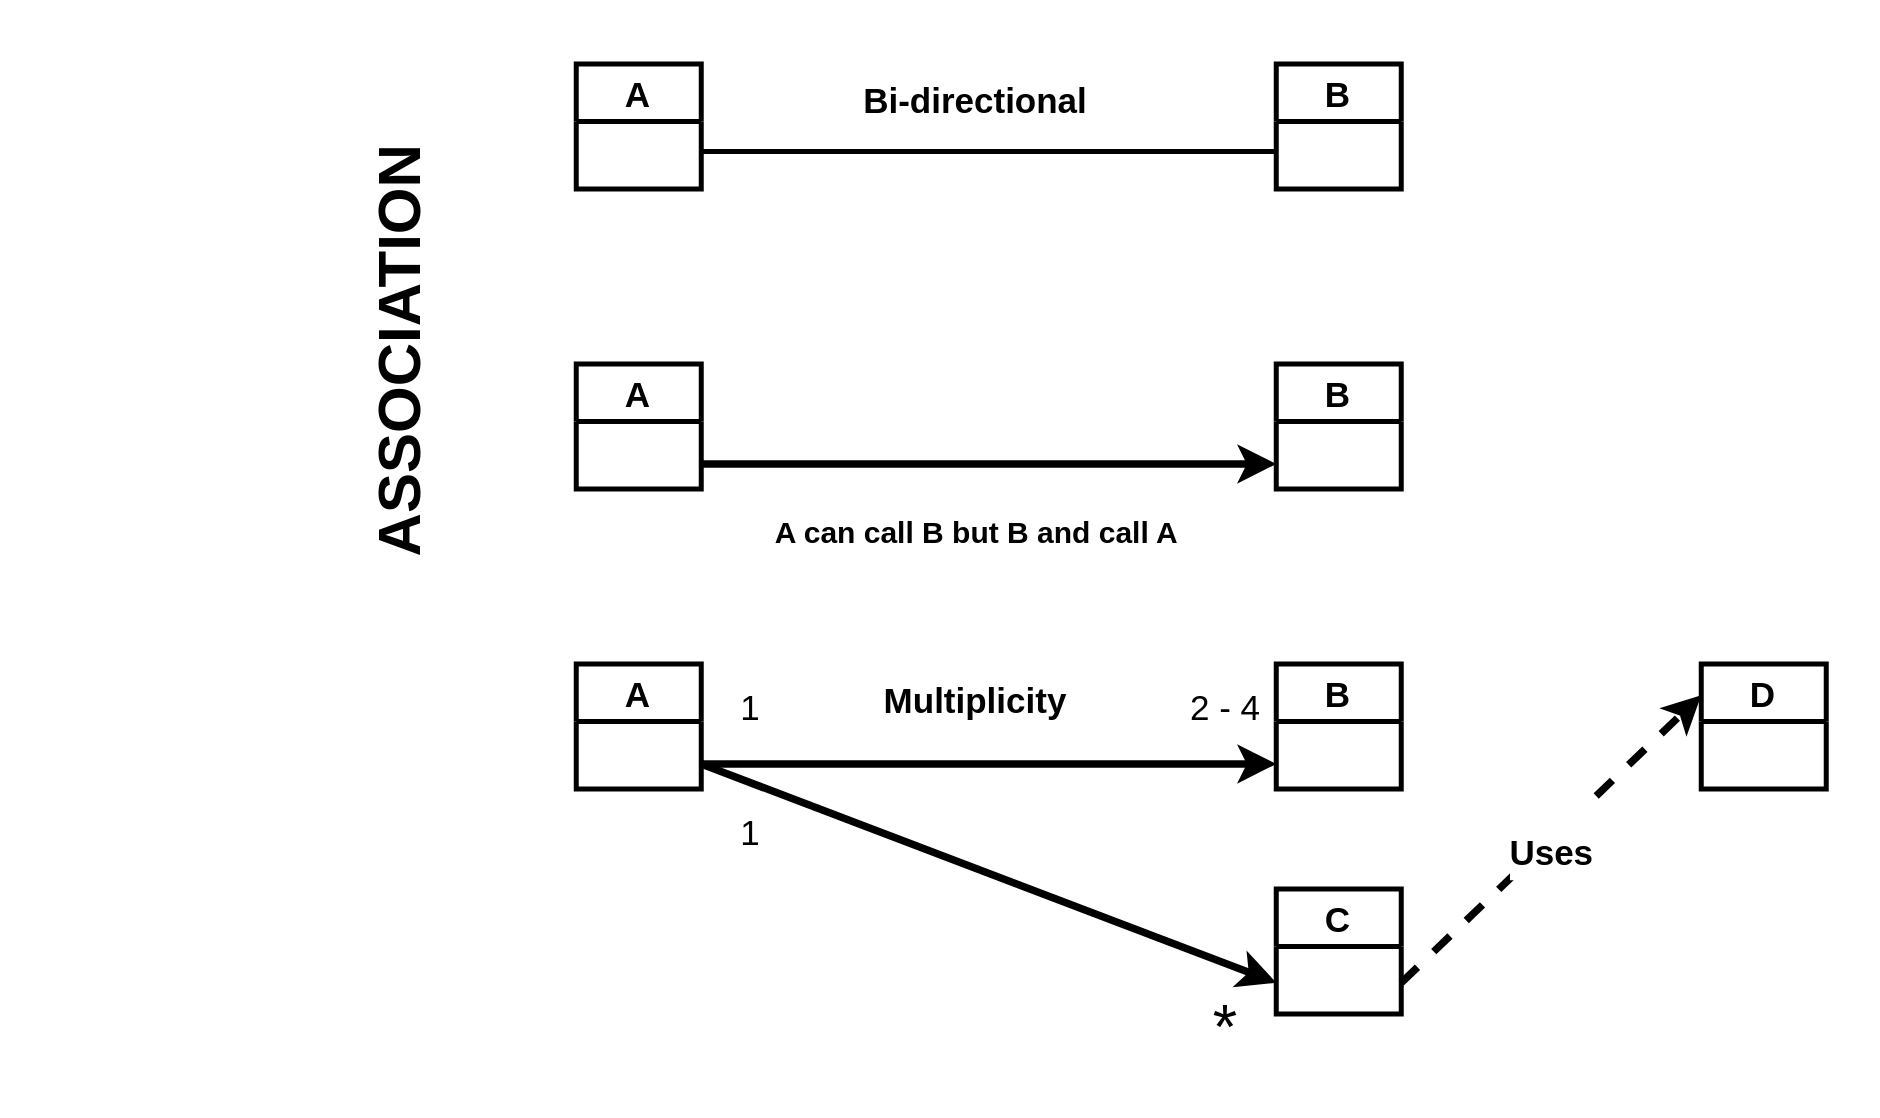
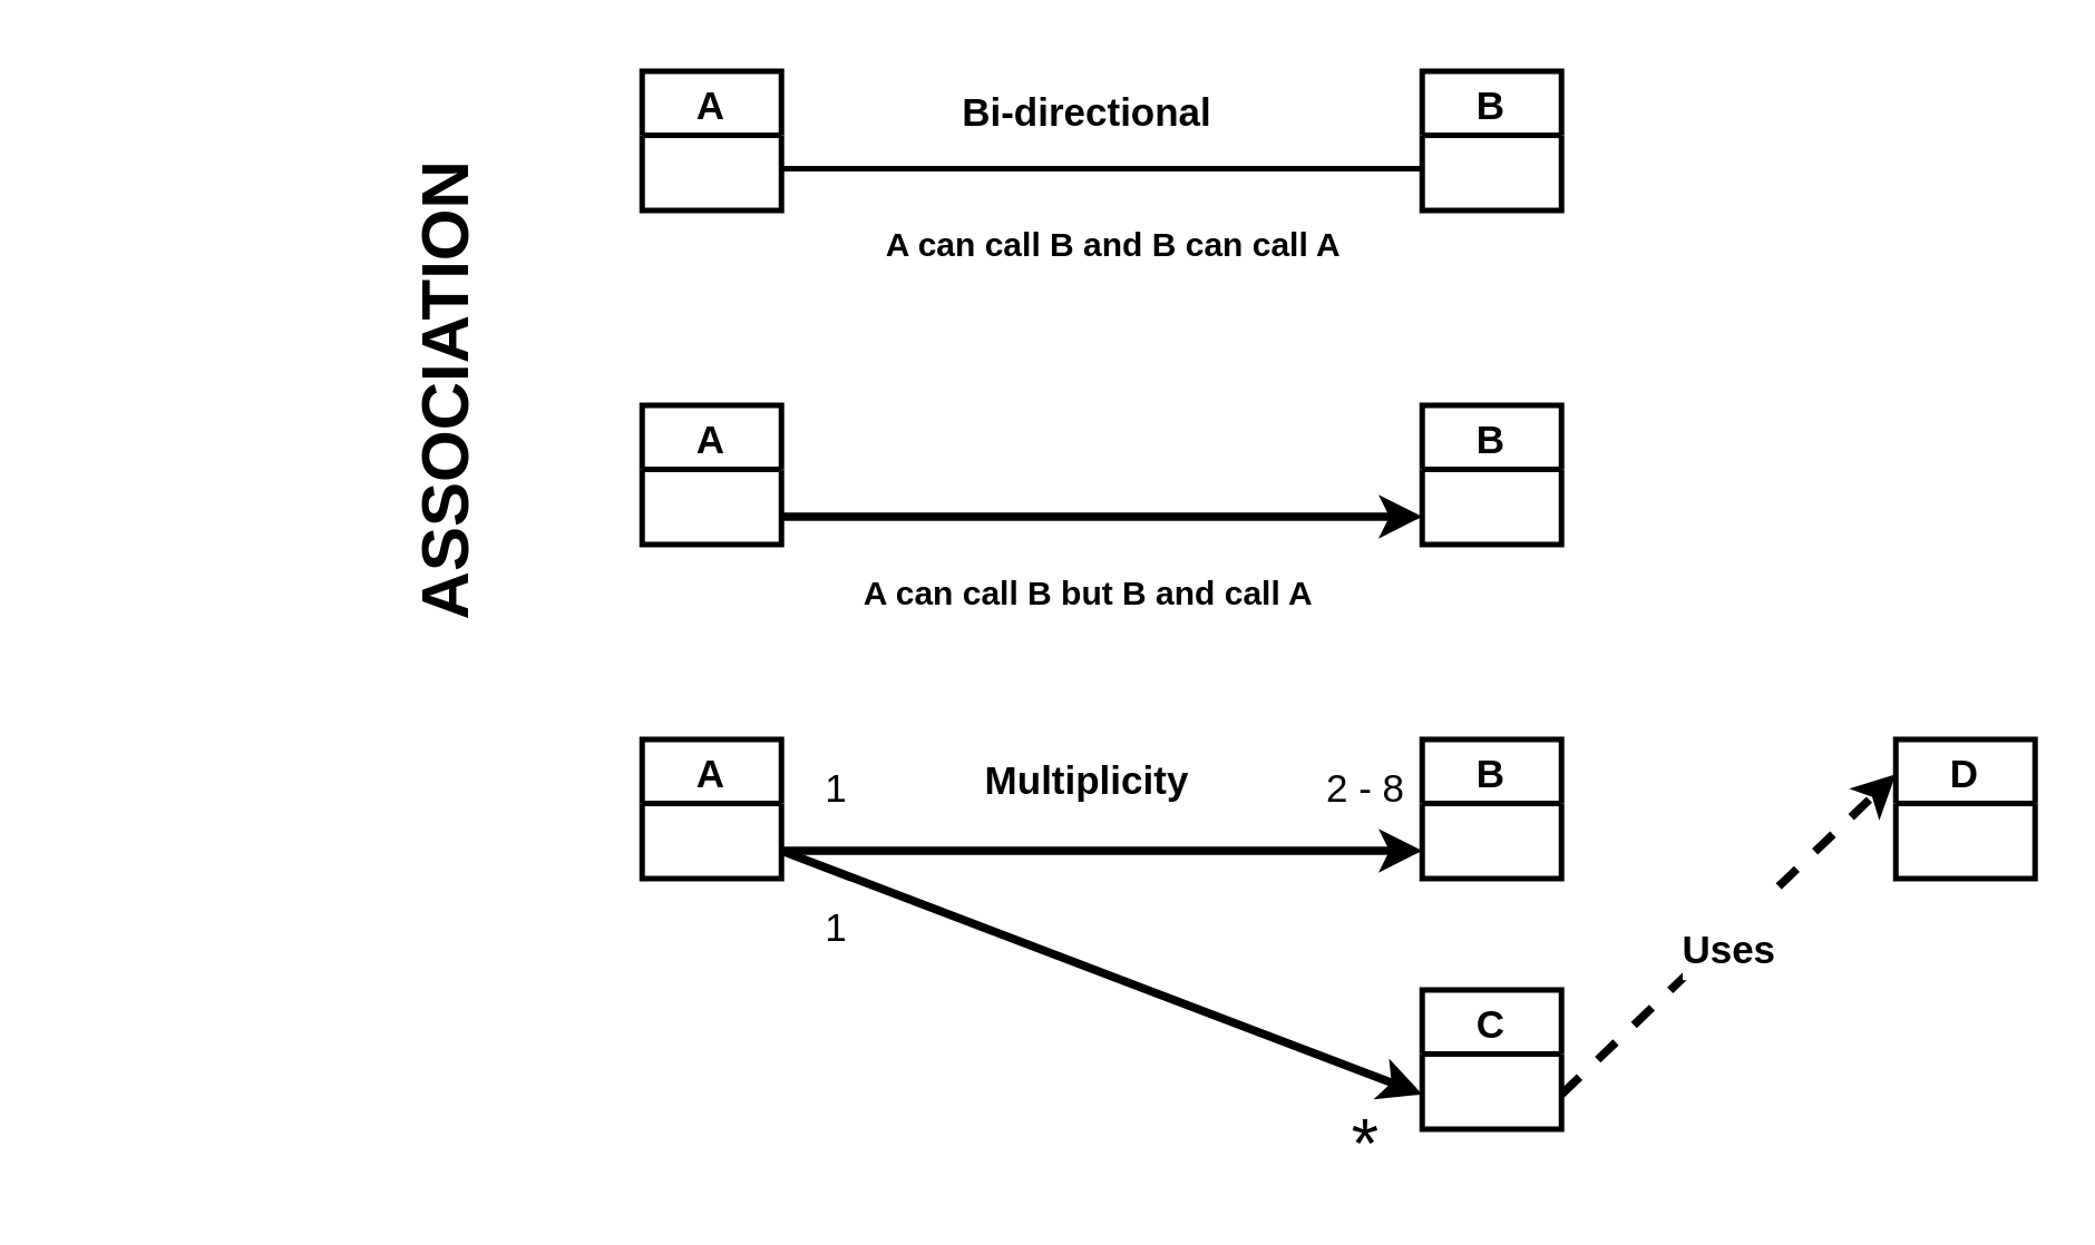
+ <mxCell id="23" value="&lt;b&gt;A can call B and B can call A&lt;/b&gt;" style="text;html=1;strokeColor=none;fillColor=none;align=center;verticalAlign=middle;whiteSpace=wrap;rounded=0;fontColor=#000000;" vertex="1" parent="1"><mxGeometry x="306" y="68" width="187" height="30" as="geometry" /></mxCell>
- <mxCell id="15" value="&lt;font style=&quot;font-size: 14px;&quot;&gt;2 - 4&lt;/font&gt;" style="text;html=1;strokeColor=none;fillColor=none;align=center;verticalAlign=middle;whiteSpace=wrap;rounded=0;fontSize=24;" parent="1" vertex="1"><mxGeometry x="460" y="260" width="60" height="30" as="geometry" /></mxCell>
+ <mxCell id="15" value="&lt;font style=&quot;font-size: 14px;&quot;&gt;2 - 8&lt;/font&gt;" style="text;html=1;strokeColor=none;fillColor=none;align=center;verticalAlign=middle;whiteSpace=wrap;rounded=0;fontSize=24;" parent="1" vertex="1"><mxGeometry x="460" y="260" width="60" height="30" as="geometry" /></mxCell>
